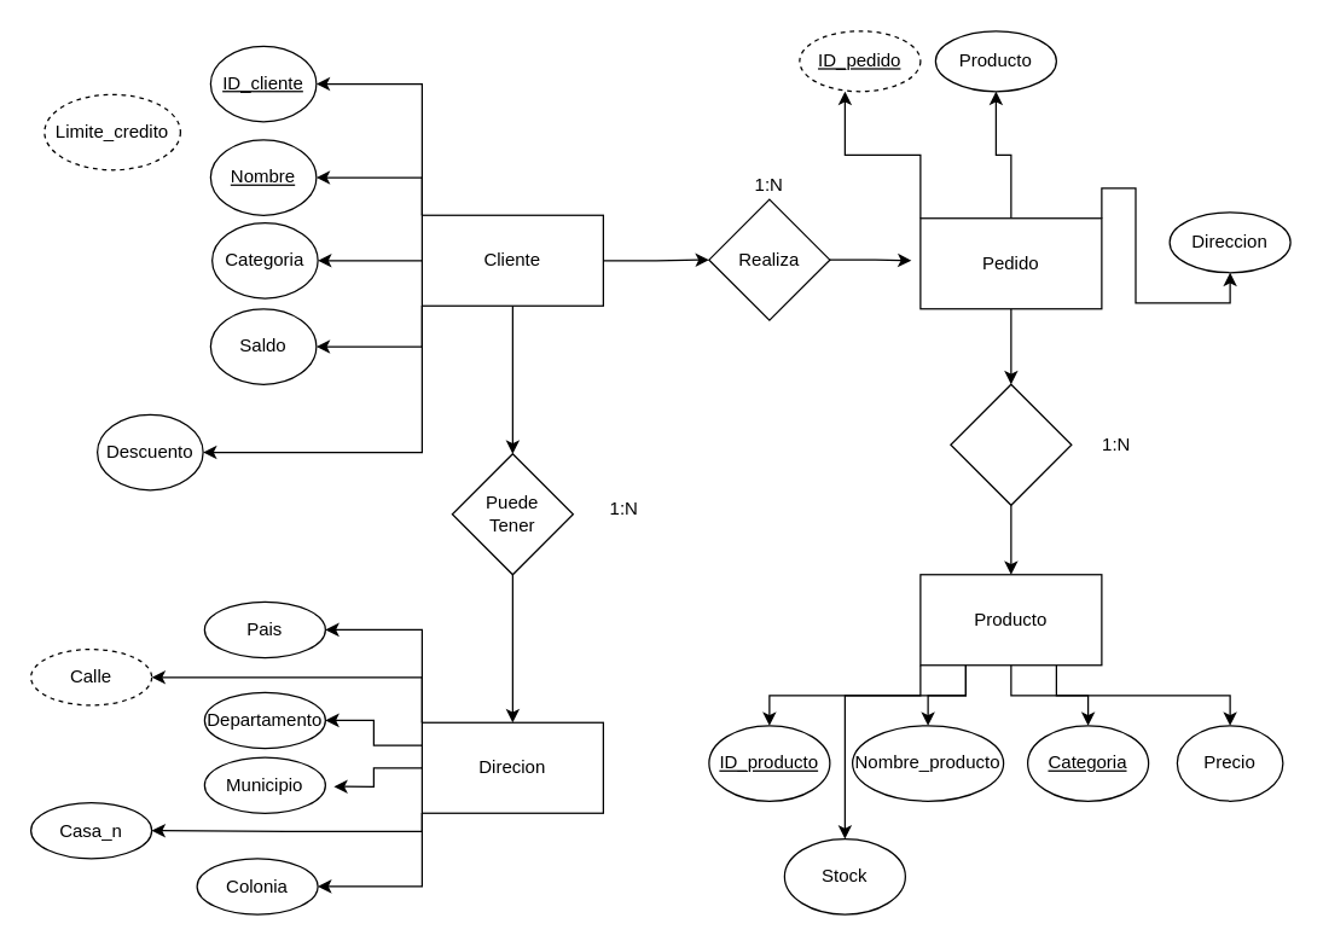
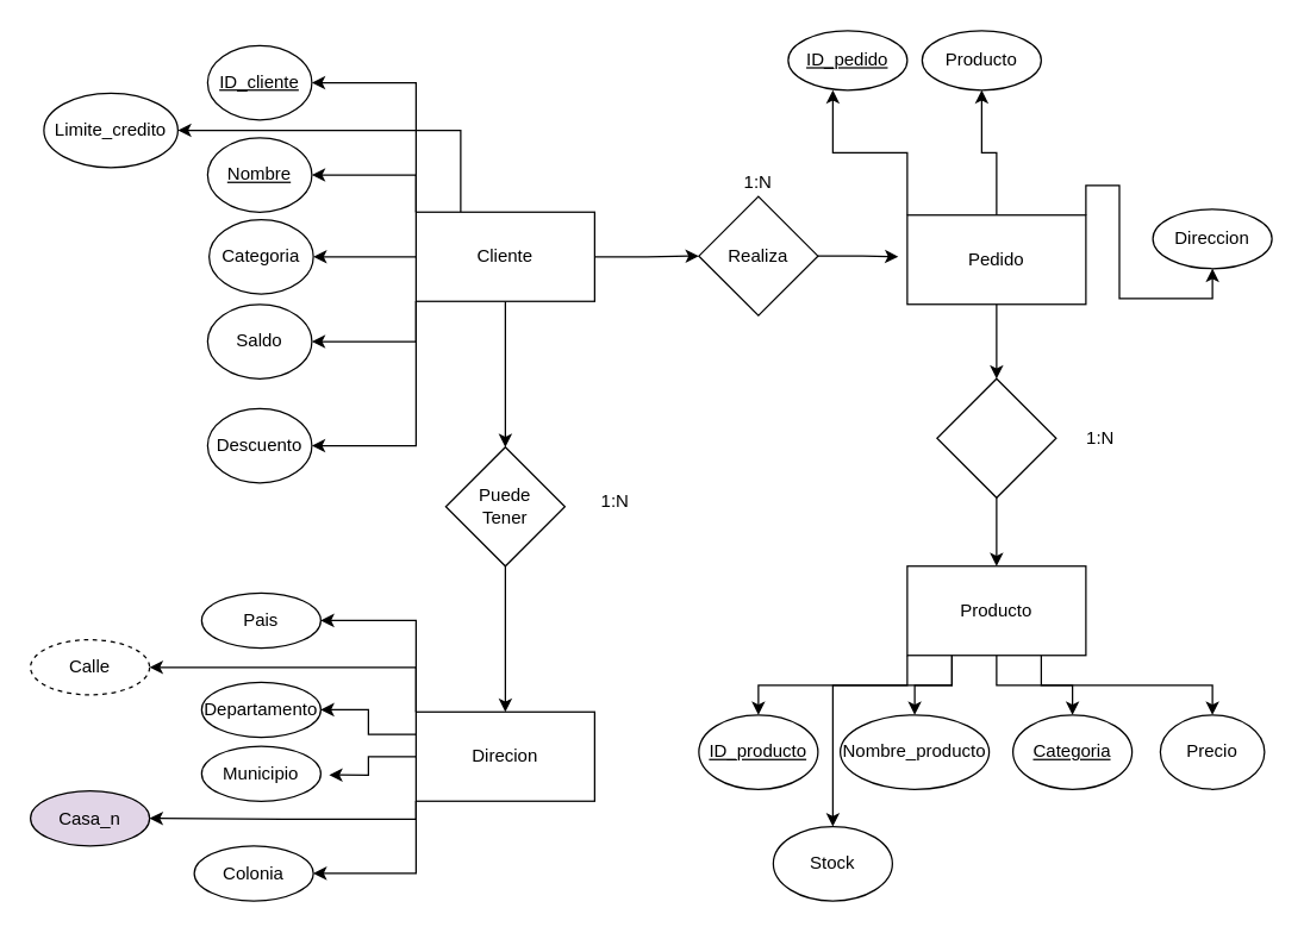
- <mxCell id="27" value="&lt;u&gt;ID_pedido&lt;/u&gt;" style="ellipse;whiteSpace=wrap;html=1;dashed=1;" parent="1" vertex="1"><mxGeometry x="529" y="20" width="80" height="40" as="geometry" /></mxCell>
+ <mxCell id="27" value="&lt;u&gt;ID_pedido&lt;/u&gt;" style="ellipse;whiteSpace=wrap;html=1;" parent="1" vertex="1"><mxGeometry x="529" y="20" width="80" height="40" as="geometry" /></mxCell>
- <mxCell id="36" value="Limite_credito" style="ellipse;whiteSpace=wrap;html=1;dashed=1;" vertex="1" parent="1"><mxGeometry x="29" y="62" width="90" height="50" as="geometry" /></mxCell>
+ <mxCell id="36" value="Limite_credito" style="ellipse;whiteSpace=wrap;html=1;" vertex="1" parent="1"><mxGeometry x="29" y="62" width="90" height="50" as="geometry" /></mxCell>
+ <mxCell id="7" style="edgeStyle=orthogonalEdgeStyle;rounded=0;orthogonalLoop=1;jettySize=auto;html=1;exitX=0.25;exitY=0;exitDx=0;exitDy=0;entryX=1;entryY=0.5;entryDx=0;entryDy=0;" edge="1" parent="1" source="10" target="36"><mxGeometry relative="1" as="geometry" /></mxCell>
- <mxCell id="32" value="Descuento" style="ellipse;whiteSpace=wrap;html=1;" vertex="1" parent="1"><mxGeometry x="64" y="274" width="70" height="50" as="geometry" /></mxCell>
+ <mxCell id="32" value="Descuento" style="ellipse;whiteSpace=wrap;html=1;" vertex="1" parent="1"><mxGeometry x="139" y="274" width="70" height="50" as="geometry" /></mxCell>
- <mxCell id="42" value="Casa_n" style="ellipse;whiteSpace=wrap;html=1;" vertex="1" parent="1"><mxGeometry y="531" width="80" height="37" as="geometry" x="20" /></mxCell>
+ <mxCell id="42" value="Casa_n" style="ellipse;whiteSpace=wrap;html=1;fillColor=#e1d5e7;" vertex="1" parent="1"><mxGeometry y="531" width="80" height="37" as="geometry" x="20" /></mxCell>
